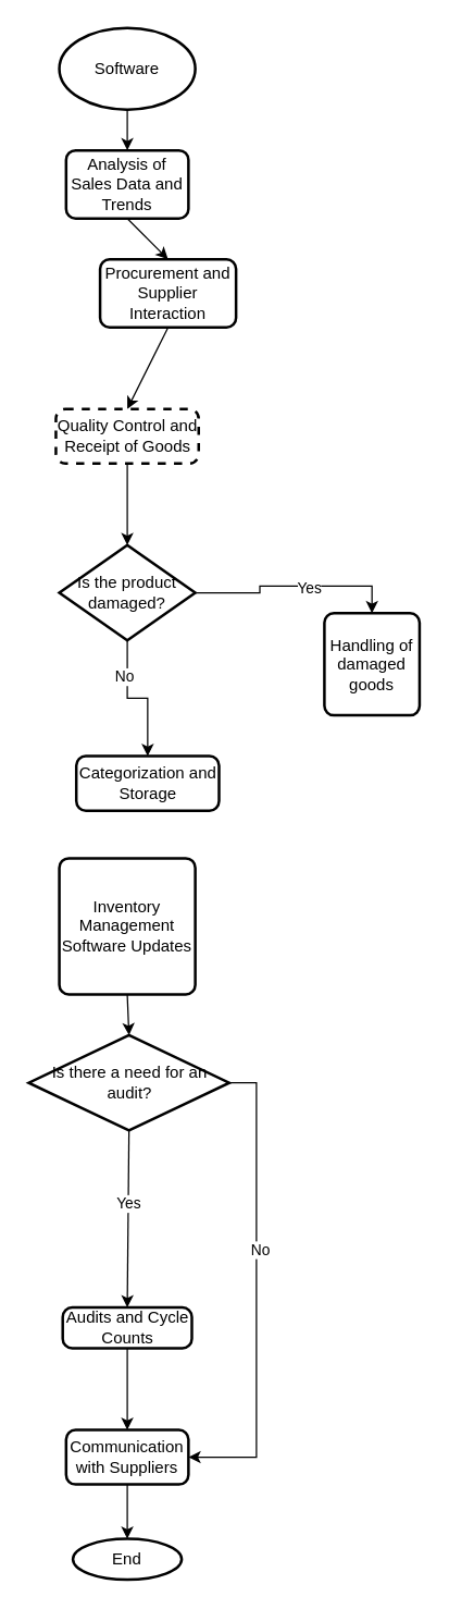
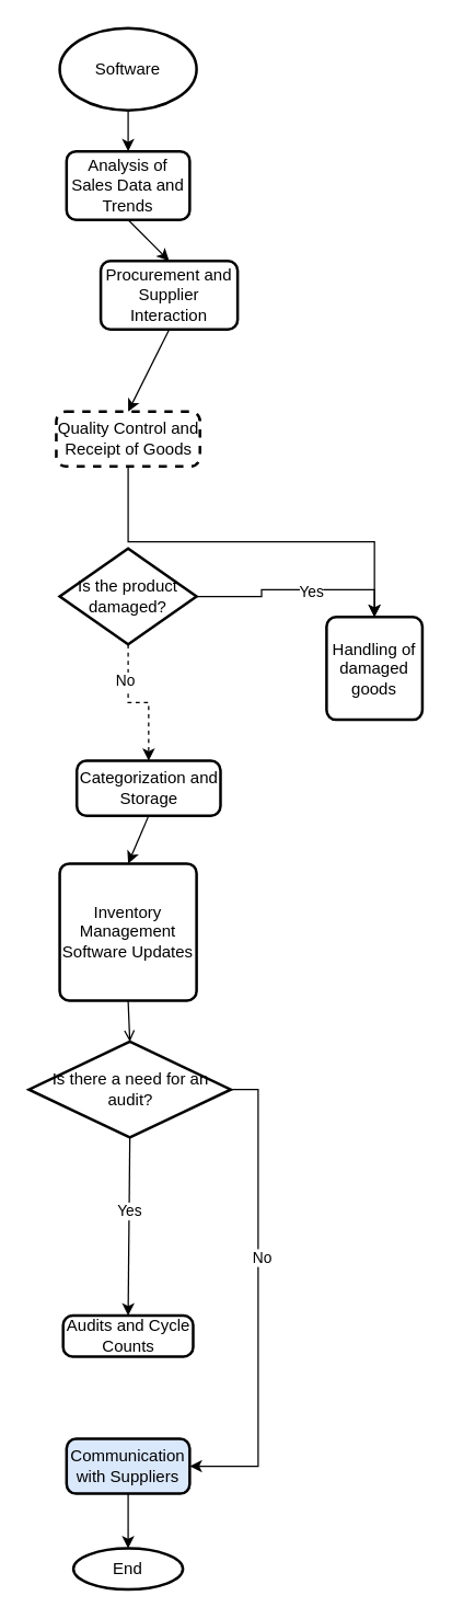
- <mxCell id="9" style="edgeStyle=orthogonalEdgeStyle;rounded=0;orthogonalLoop=1;jettySize=auto;html=1;exitX=0.5;exitY=1;exitDx=0;exitDy=0;" parent="1" source="10" target="28" edge="1"><mxGeometry relative="1" as="geometry" /></mxCell>
+ <mxCell id="9" style="edgeStyle=orthogonalEdgeStyle;rounded=0;orthogonalLoop=1;jettySize=auto;html=1;exitX=0.5;exitY=1;exitDx=0;exitDy=0;" parent="1" source="10" target="29" edge="1"><mxGeometry relative="1" as="geometry" /></mxCell>
- <mxCell id="24" style="edgeStyle=orthogonalEdgeStyle;rounded=0;orthogonalLoop=1;jettySize=auto;html=1;exitX=0.5;exitY=1;exitDx=0;exitDy=0;exitPerimeter=0;entryX=0.5;entryY=0;entryDx=0;entryDy=0;" parent="1" source="28" target="14" edge="1"><mxGeometry relative="1" as="geometry" /></mxCell>
+ <mxCell id="24" style="edgeStyle=orthogonalEdgeStyle;rounded=0;orthogonalLoop=1;jettySize=auto;html=1;exitX=0.5;exitY=1;exitDx=0;exitDy=0;exitPerimeter=0;entryX=0.5;entryY=0;entryDx=0;entryDy=0;dashed=1;" parent="1" source="28" target="14" edge="1"><mxGeometry relative="1" as="geometry" /></mxCell>
+ <mxCell id="4" value="" style="endArrow=classic;html=1;rounded=0;exitX=0.5;exitY=1;exitDx=0;exitDy=0;entryX=0.5;entryY=0;entryDx=0;entryDy=0;" parent="1" source="14" target="11" edge="1"><mxGeometry width="50" height="50" relative="1" as="geometry"><mxPoint x="98" y="595" as="sourcePoint" /><mxPoint x="108" y="650" as="targetPoint" /></mxGeometry></mxCell>
- <mxCell id="15" value="" style="endArrow=classic;html=1;rounded=0;exitX=0.5;exitY=1;exitDx=0;exitDy=0;entryX=0.5;entryY=0;entryDx=0;entryDy=0;entryPerimeter=0;" parent="1" source="11" target="21" edge="1"><mxGeometry width="50" height="50" relative="1" as="geometry"><mxPoint x="278" y="740" as="sourcePoint" /><mxPoint x="328" y="690" as="targetPoint" /></mxGeometry></mxCell>
+ <mxCell id="15" value="" style="endArrow=open;html=1;rounded=0;exitX=0.5;exitY=1;exitDx=0;exitDy=0;entryX=0.5;entryY=0;entryDx=0;entryDy=0;entryPerimeter=0;" parent="1" source="11" target="21" edge="1"><mxGeometry width="50" height="50" relative="1" as="geometry"><mxPoint x="278" y="740" as="sourcePoint" /><mxPoint x="328" y="690" as="targetPoint" /></mxGeometry></mxCell>
- <mxCell id="16" value="" style="endArrow=classic;html=1;rounded=0;exitX=0.5;exitY=1;exitDx=0;exitDy=0;entryX=0.5;entryY=0;entryDx=0;entryDy=0;" parent="1" source="13" target="12" edge="1"><mxGeometry width="50" height="50" relative="1" as="geometry"><mxPoint x="278" y="740" as="sourcePoint" /><mxPoint x="328" y="690" as="targetPoint" /></mxGeometry></mxCell>
- <mxCell id="12" value="Communication with Suppliers" style="rounded=1;whiteSpace=wrap;html=1;absoluteArcSize=1;arcSize=14;strokeWidth=2;" parent="1" vertex="1"><mxGeometry x="48" y="1050" width="90" height="40" as="geometry" /></mxCell>
+ <mxCell id="12" value="Communication with Suppliers" style="rounded=1;whiteSpace=wrap;html=1;absoluteArcSize=1;arcSize=14;strokeWidth=2;fillColor=#dae8fc;" parent="1" vertex="1"><mxGeometry x="48" y="1050" width="90" height="40" as="geometry" /></mxCell>
